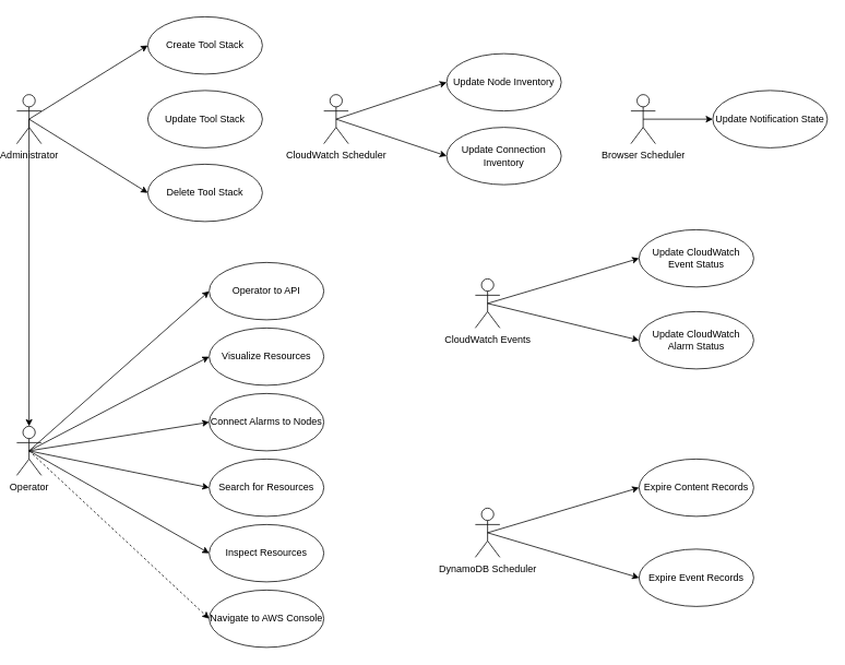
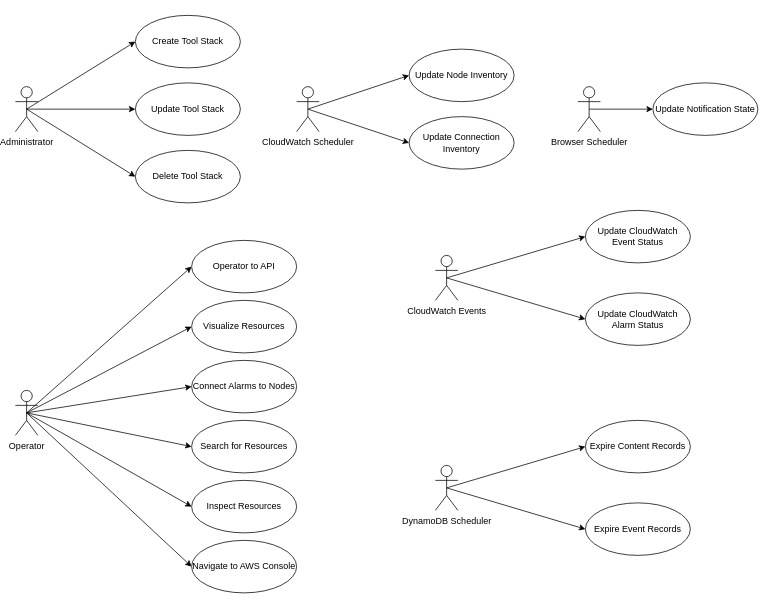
- <mxCell id="12" value="" style="endArrow=classic;html=1;exitX=0.5;exitY=0.5;exitDx=0;exitDy=0;exitPerimeter=0;" edge="1" parent="1" source="2" target="5"><mxGeometry width="50" height="50" relative="1" as="geometry"><mxPoint x="390" y="450" as="sourcePoint" /><mxPoint x="440" y="400" as="targetPoint" /></mxGeometry></mxCell>
+ <mxCell id="12" value="" style="endArrow=classic;html=1;exitX=0.5;exitY=0.5;exitDx=0;exitDy=0;exitPerimeter=0;entryX=0;entryY=0.5;entryDx=0;entryDy=0;" edge="1" parent="1" source="2" target="9"><mxGeometry width="50" height="50" relative="1" as="geometry"><mxPoint x="390" y="450" as="sourcePoint" /><mxPoint x="440" y="400" as="targetPoint" /></mxGeometry></mxCell>
- <mxCell id="37" value="Update CloudWatch Alarm Status" style="ellipse;whiteSpace=wrap;html=1;" vertex="1" parent="1"><mxGeometry x="780" y="380" width="140" height="70" as="geometry" /></mxCell>
+ <mxCell id="37" value="Update CloudWatch Alarm Status" style="ellipse;whiteSpace=wrap;html=1;" vertex="1" parent="1"><mxGeometry x="780" y="390" width="140" height="70" as="geometry" /></mxCell>
- <mxCell id="31" value="" style="endArrow=classic;html=1;exitX=0.5;exitY=0.5;exitDx=0;exitDy=0;exitPerimeter=0;entryX=0;entryY=0.5;entryDx=0;entryDy=0;dashed=1;" edge="1" parent="1" source="5" target="25"><mxGeometry width="50" height="50" relative="1" as="geometry"><mxPoint x="480" y="450" as="sourcePoint" /><mxPoint x="530" y="400" as="targetPoint" /></mxGeometry></mxCell>
+ <mxCell id="31" value="" style="endArrow=classic;html=1;exitX=0.5;exitY=0.5;exitDx=0;exitDy=0;exitPerimeter=0;entryX=0;entryY=0.5;entryDx=0;entryDy=0;" edge="1" parent="1" source="5" target="25"><mxGeometry width="50" height="50" relative="1" as="geometry"><mxPoint x="480" y="450" as="sourcePoint" /><mxPoint x="530" y="400" as="targetPoint" /></mxGeometry></mxCell>
